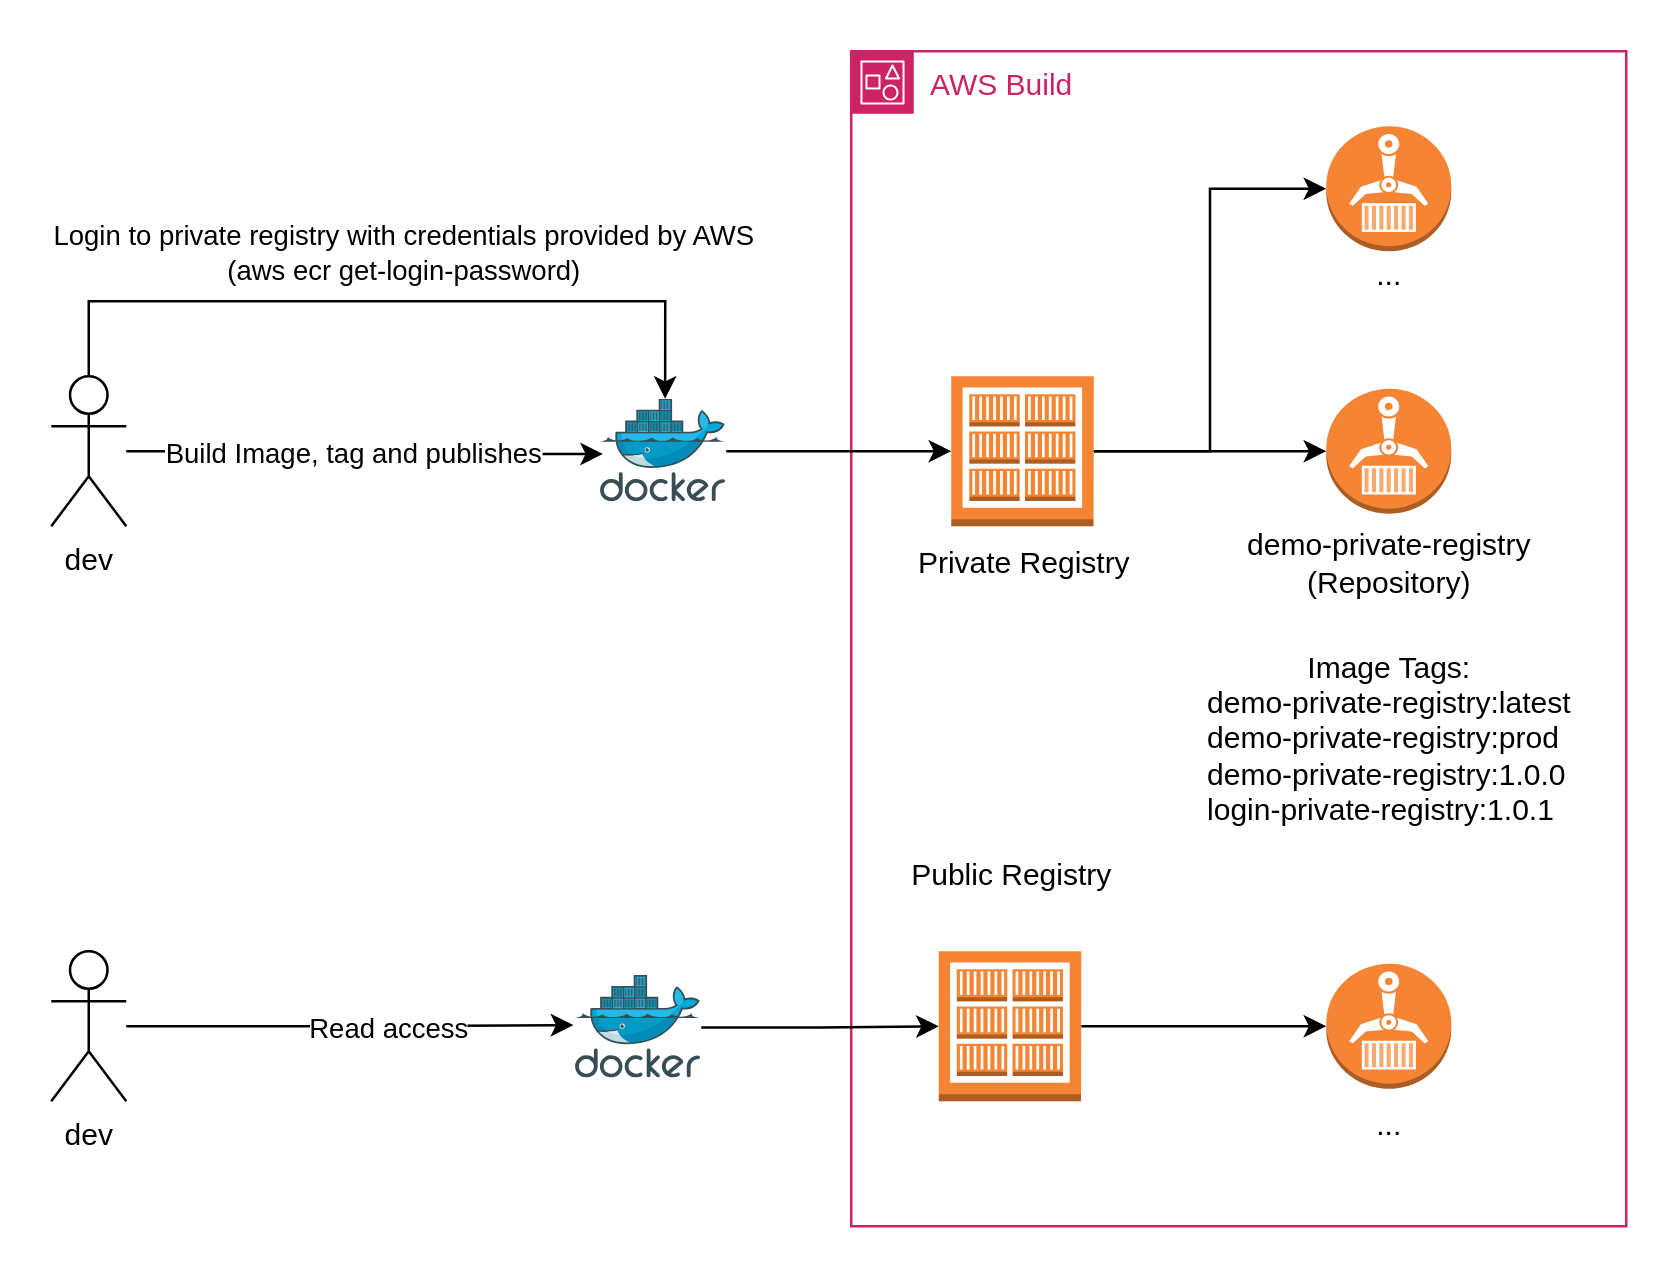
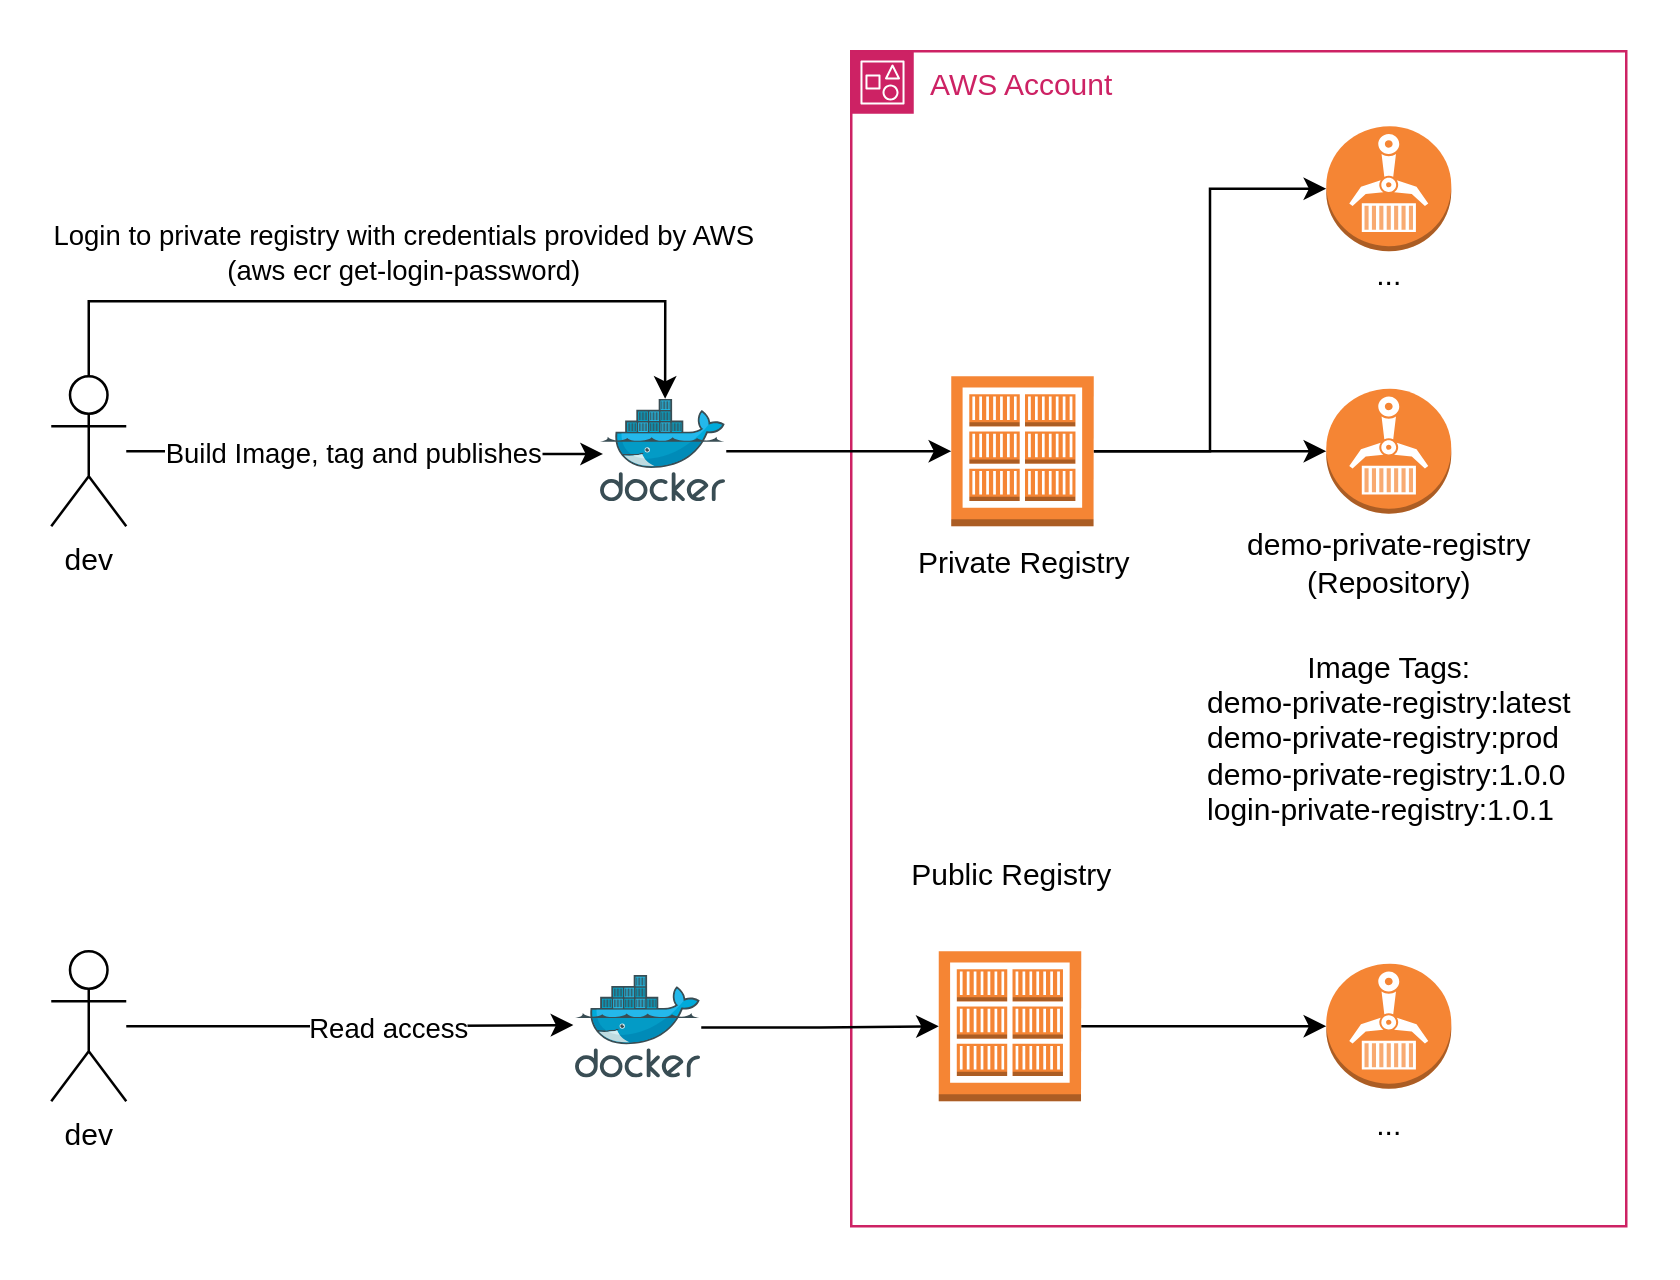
- <mxCell id="2" value="AWS Build" style="points=[[0,0],[0.25,0],[0.5,0],[0.75,0],[1,0],[1,0.25],[1,0.5],[1,0.75],[1,1],[0.75,1],[0.5,1],[0.25,1],[0,1],[0,0.75],[0,0.5],[0,0.25]];outlineConnect=0;gradientColor=none;html=1;whiteSpace=wrap;fontSize=12;fontStyle=0;container=1;pointerEvents=0;collapsible=0;recursiveResize=0;shape=mxgraph.aws4.group;grIcon=mxgraph.aws4.group_account;strokeColor=#CD2264;fillColor=none;verticalAlign=top;align=left;spacingLeft=30;fontColor=#CD2264;dashed=0;" vertex="1" parent="1"><mxGeometry x="340" y="20" width="310" height="470" as="geometry" /></mxCell>
+ <mxCell id="2" value="AWS Account" style="points=[[0,0],[0.25,0],[0.5,0],[0.75,0],[1,0],[1,0.25],[1,0.5],[1,0.75],[1,1],[0.75,1],[0.5,1],[0.25,1],[0,1],[0,0.75],[0,0.5],[0,0.25]];outlineConnect=0;gradientColor=none;html=1;whiteSpace=wrap;fontSize=12;fontStyle=0;container=1;pointerEvents=0;collapsible=0;recursiveResize=0;shape=mxgraph.aws4.group;grIcon=mxgraph.aws4.group_account;strokeColor=#CD2264;fillColor=none;verticalAlign=top;align=left;spacingLeft=30;fontColor=#CD2264;dashed=0;" vertex="1" parent="1"><mxGeometry x="340" y="20" width="310" height="470" as="geometry" /></mxCell>
